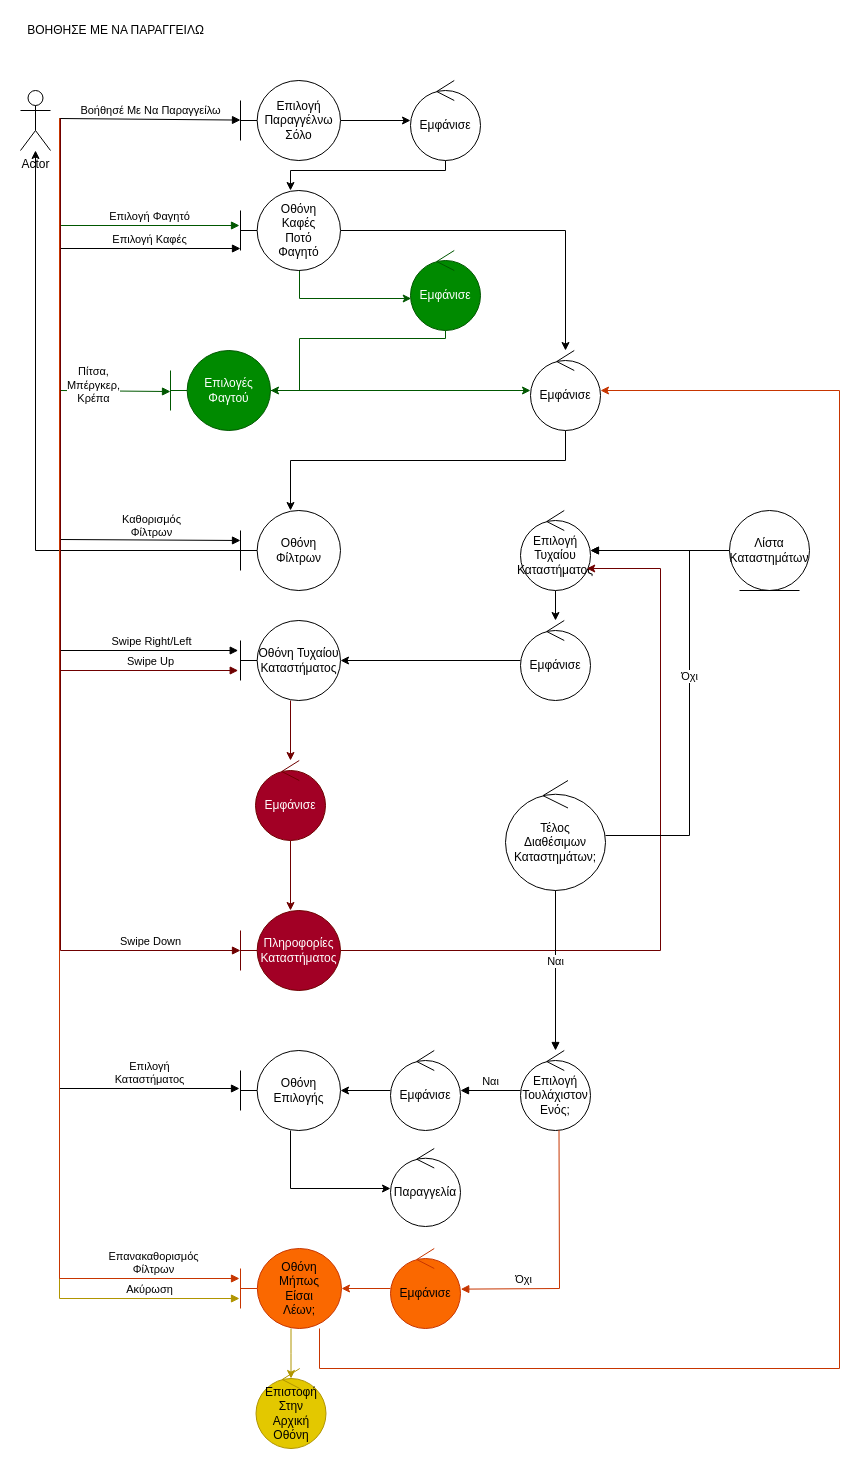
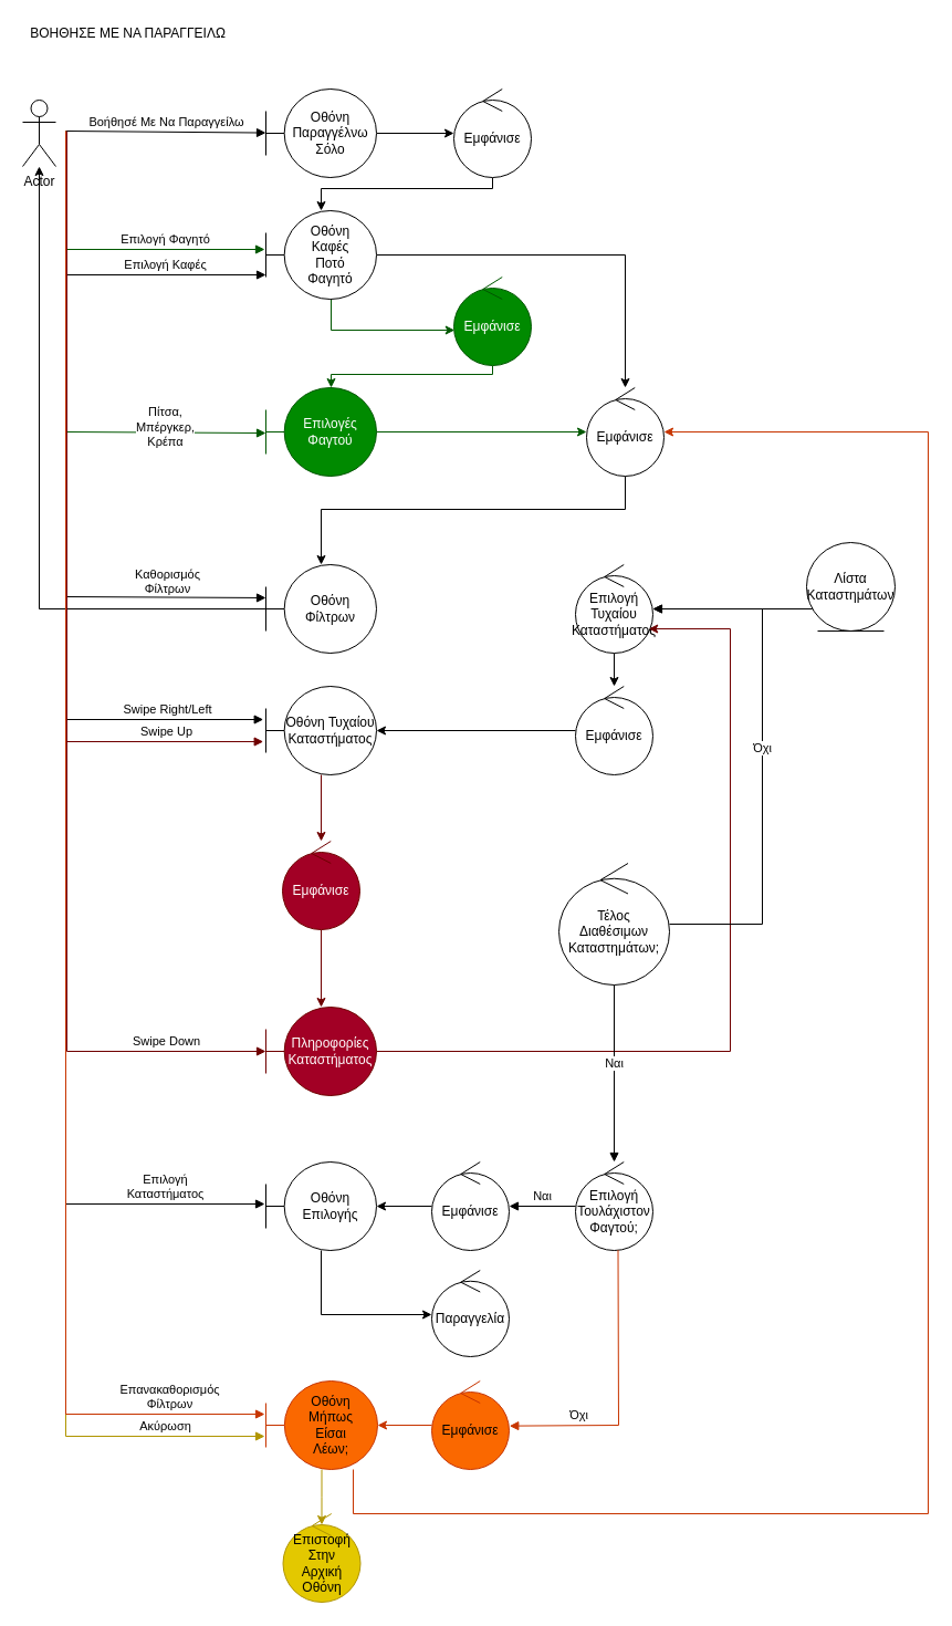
- <mxCell id="4" value="Επιλογή Παραγγέλνω&lt;br&gt;Σόλο" style="shape=umlBoundary;whiteSpace=wrap;html=1;" vertex="1" parent="1"><mxGeometry x="240" y="80" width="100" height="80" as="geometry" /></mxCell>
+ <mxCell id="4" value="Οθόνη Παραγγέλνω&lt;br&gt;Σόλο" style="shape=umlBoundary;whiteSpace=wrap;html=1;" vertex="1" parent="1"><mxGeometry x="240" y="80" width="100" height="80" as="geometry" /></mxCell>
- <mxCell id="28" value="Επιλογές&lt;br&gt;Φαγτού" style="shape=umlBoundary;whiteSpace=wrap;html=1;fillColor=#008a00;fontColor=#ffffff;strokeColor=#005700;" vertex="1" parent="1"><mxGeometry x="170" y="350" width="100" height="80" as="geometry" /></mxCell>
+ <mxCell id="28" value="Επιλογές&lt;br&gt;Φαγτού" style="shape=umlBoundary;whiteSpace=wrap;html=1;fillColor=#008a00;fontColor=#ffffff;strokeColor=#005700;" vertex="1" parent="1"><mxGeometry x="240" y="350" width="100" height="80" as="geometry" /></mxCell>
- <mxCell id="20" value="Λίστα&lt;br&gt;Καταστημάτων" style="ellipse;shape=umlEntity;whiteSpace=wrap;html=1;" vertex="1" parent="1"><mxGeometry x="729" y="510" width="80" height="80" as="geometry" /></mxCell>
+ <mxCell id="20" value="Λίστα&lt;br&gt;Καταστημάτων" style="ellipse;shape=umlEntity;whiteSpace=wrap;html=1;" vertex="1" parent="1"><mxGeometry x="729" y="490" width="80" height="80" as="geometry" /></mxCell>
- <mxCell id="45" value="Επιλογή&lt;br&gt;Τουλάχιστον&lt;br&gt;Ενός;" style="ellipse;shape=umlControl;whiteSpace=wrap;html=1;" vertex="1" parent="1"><mxGeometry x="520" y="1050" width="70" height="80" as="geometry" /></mxCell>
+ <mxCell id="45" value="Επιλογή&lt;br&gt;Τουλάχιστον&lt;br&gt;Φαγτού;" style="ellipse;shape=umlControl;whiteSpace=wrap;html=1;" vertex="1" parent="1"><mxGeometry x="520" y="1050" width="70" height="80" as="geometry" /></mxCell>
